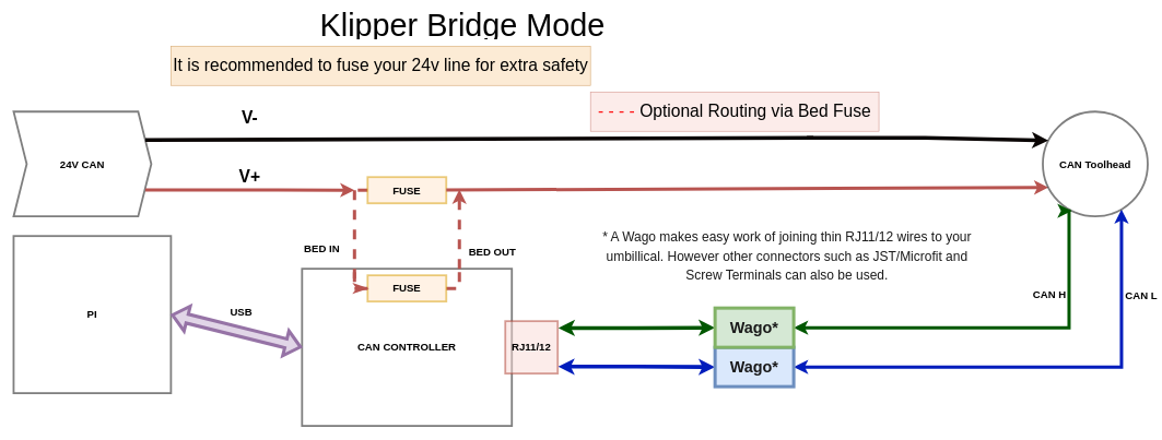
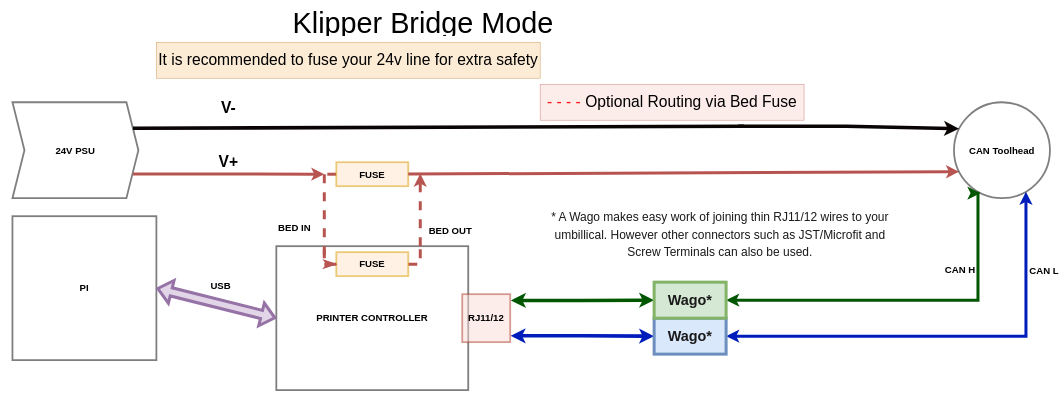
- <mxCell id="7" value="24V CAN" style="shape=step;perimeter=stepPerimeter;whiteSpace=wrap;html=1;fixedSize=1;rounded=0;glass=0;labelBorderColor=none;sketch=0;fontSize=16;fontColor=none;strokeColor=default;strokeWidth=3;fillColor=none;opacity=50;fontStyle=1" parent="1" vertex="1"><mxGeometry x="20" y="170" width="210" height="160" as="geometry" /></mxCell>
+ <mxCell id="7" value="24V PSU" style="shape=step;perimeter=stepPerimeter;whiteSpace=wrap;html=1;fixedSize=1;rounded=0;glass=0;labelBorderColor=none;sketch=0;fontSize=16;fontColor=none;strokeColor=default;strokeWidth=3;fillColor=none;opacity=50;fontStyle=1" parent="1" vertex="1"><mxGeometry x="20" y="170" width="210" height="160" as="geometry" /></mxCell>
- <mxCell id="8" value="CAN CONTROLLER" style="rounded=0;whiteSpace=wrap;html=1;glass=0;labelBorderColor=none;sketch=0;fontSize=16;fontColor=none;strokeColor=default;strokeWidth=3;fillColor=none;opacity=50;fontStyle=1" parent="1" vertex="1"><mxGeometry x="460" y="410" width="320" height="240" as="geometry" /></mxCell>
+ <mxCell id="8" value="PRINTER CONTROLLER" style="rounded=0;whiteSpace=wrap;html=1;glass=0;labelBorderColor=none;sketch=0;fontSize=16;fontColor=none;strokeColor=default;strokeWidth=3;fillColor=none;opacity=50;fontStyle=1" parent="1" vertex="1"><mxGeometry x="460" y="410" width="320" height="240" as="geometry" /></mxCell>
